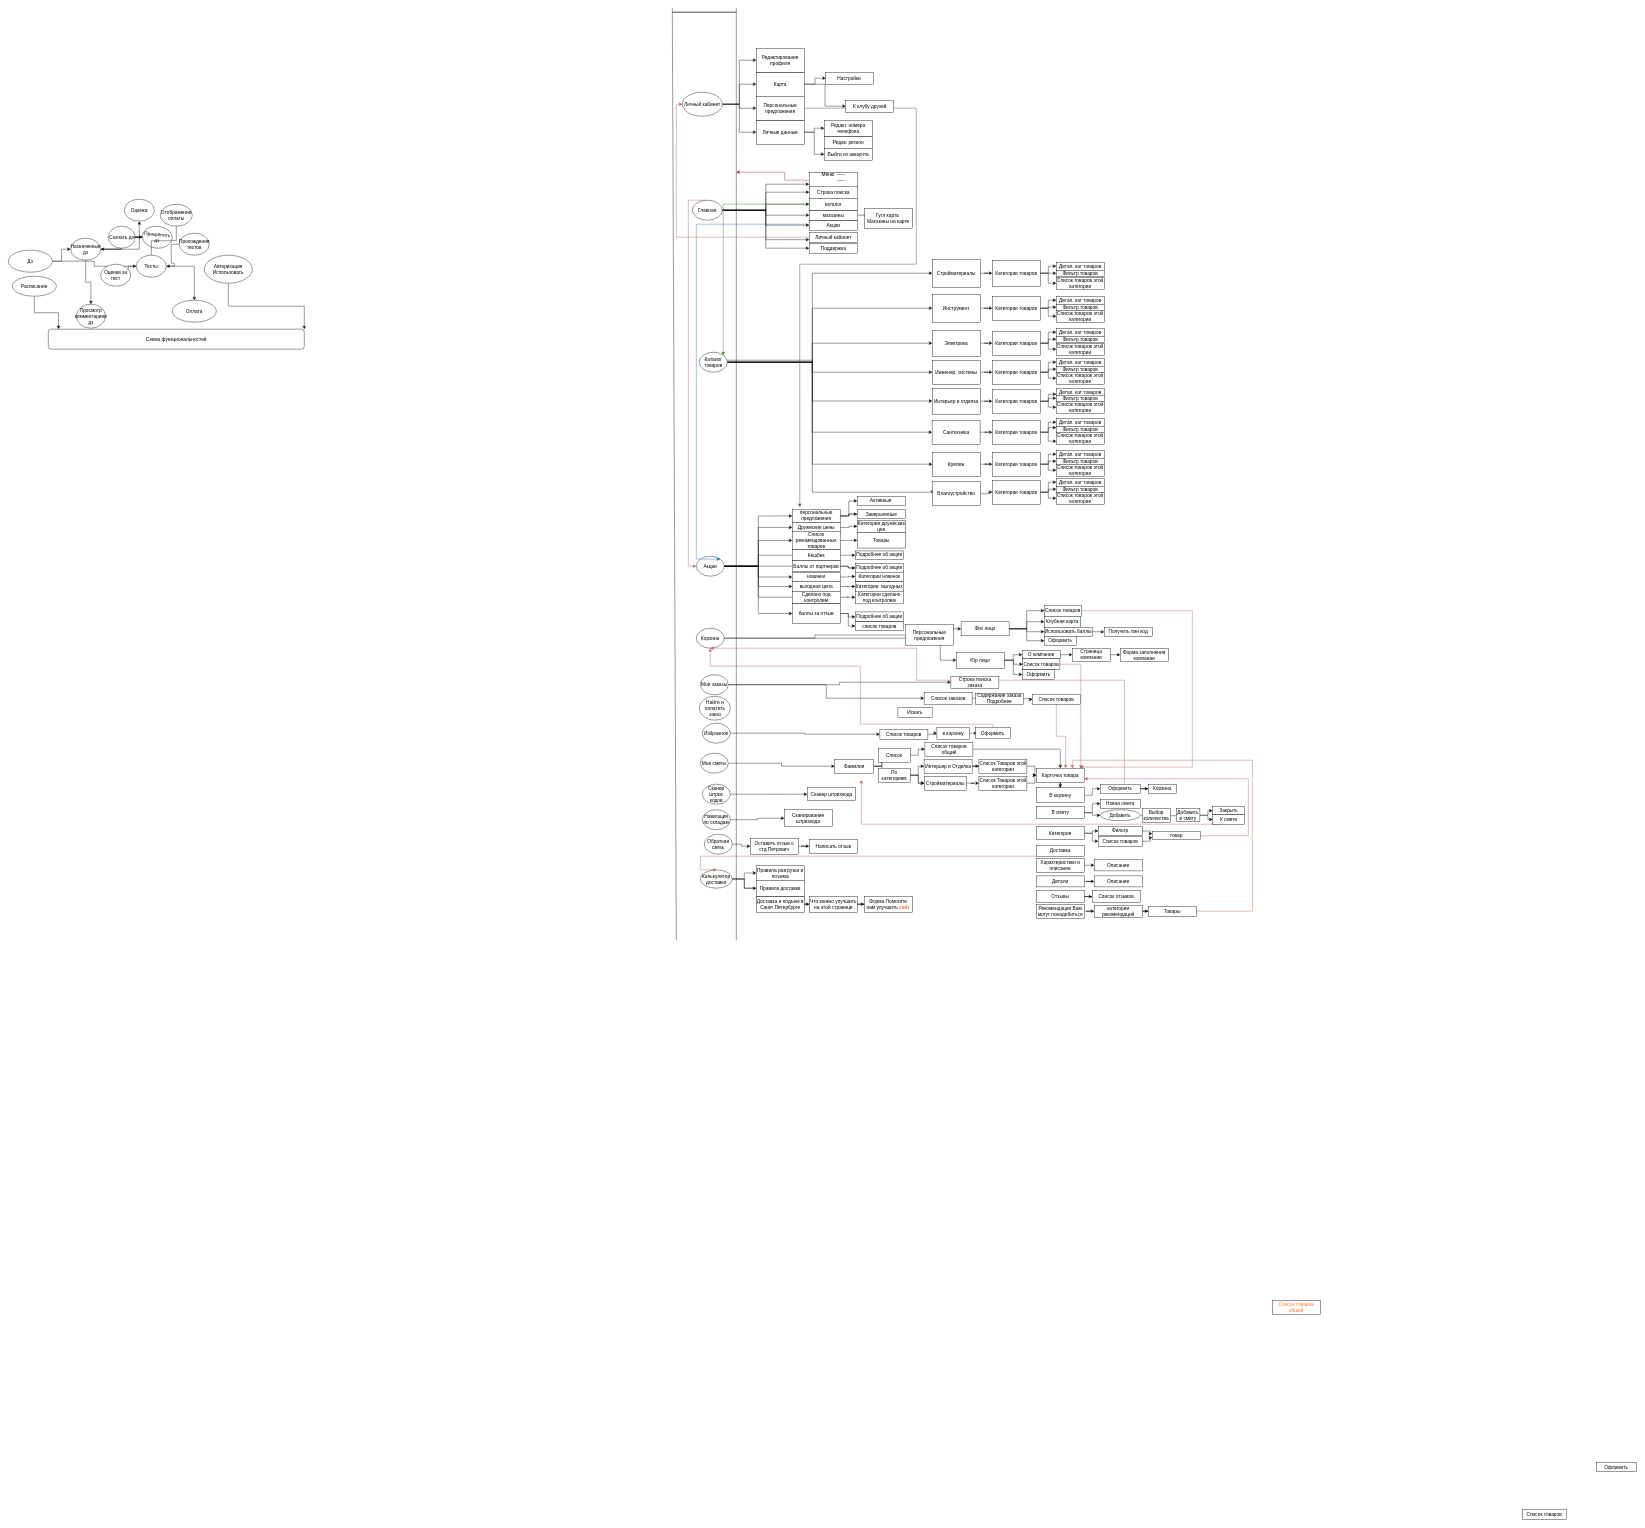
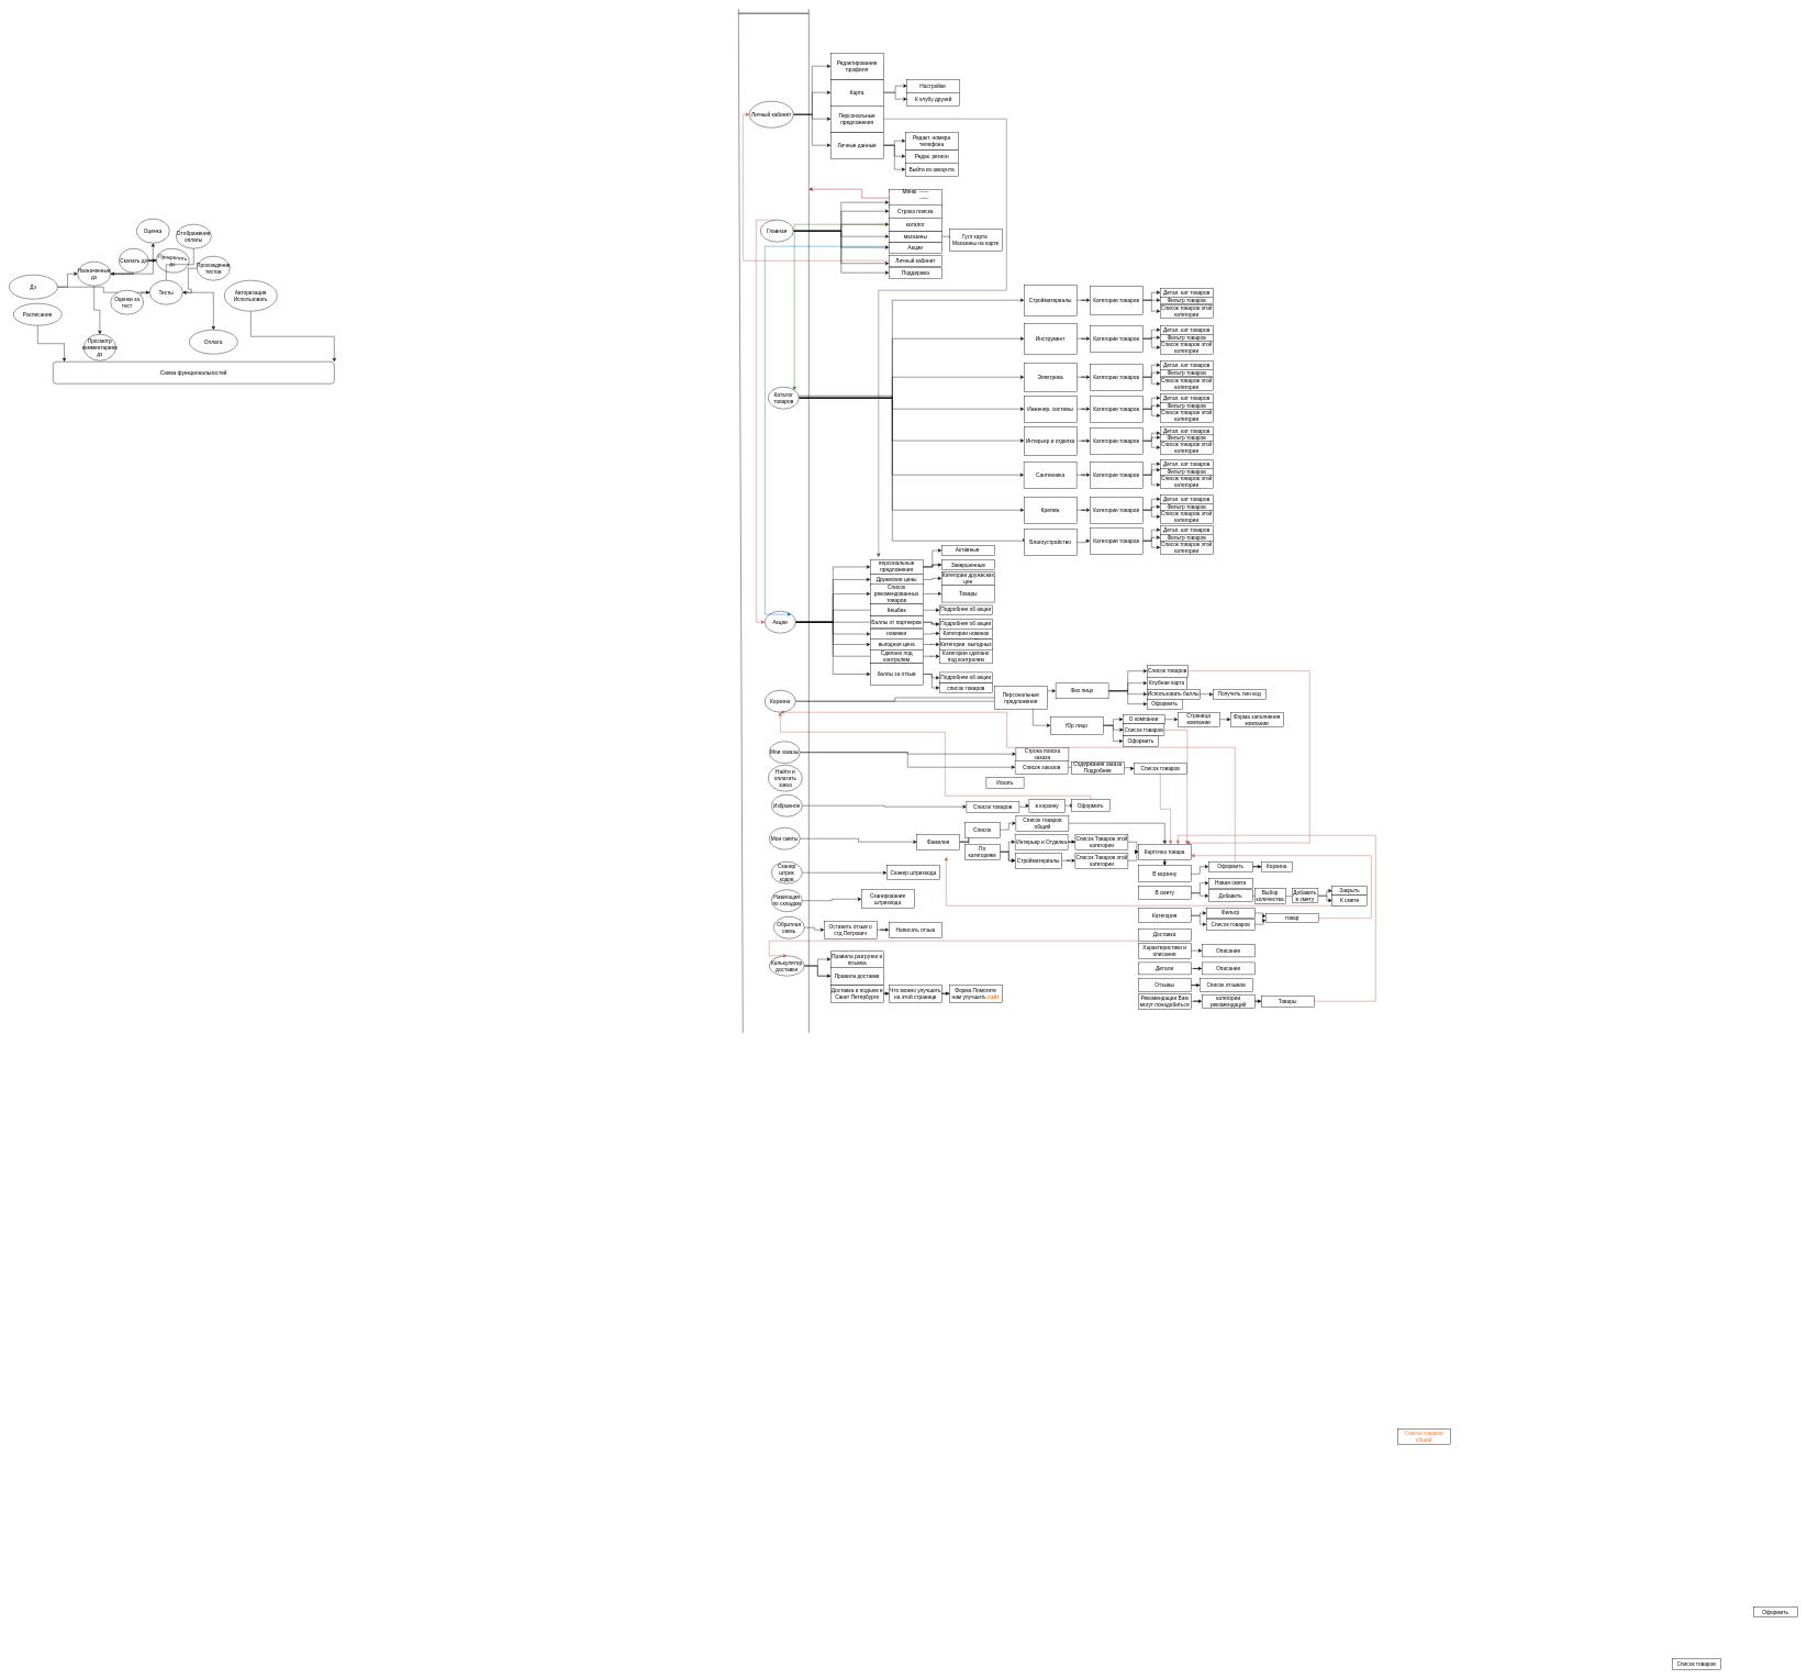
- <mxCell id="337" value="К клубу друзей" style="rounded=0;whiteSpace=wrap;html=1;" vertex="1" parent="1"><mxGeometry x="2113.75" y="250" width="120" height="30" as="geometry" /></mxCell>
+ <mxCell id="337" value="К клубу друзей" style="rounded=0;whiteSpace=wrap;html=1;" vertex="1" parent="1"><mxGeometry x="2063.75" y="210" width="120" height="30" as="geometry" /></mxCell>
+ <mxCell id="327" style="edgeStyle=orthogonalEdgeStyle;rounded=0;orthogonalLoop=1;jettySize=auto;html=1;entryX=0;entryY=0.5;entryDx=0;entryDy=0;" edge="1" parent="1" source="330" target="338"><mxGeometry relative="1" as="geometry" /></mxCell>
- <mxCell id="154" value="Строка поиска заказа" style="whiteSpace=wrap;html=1;" parent="1" vertex="1"><mxGeometry x="2376.5" y="1690" width="120" height="30" as="geometry" /></mxCell>
+ <mxCell id="154" value="Строка поиска заказа" style="whiteSpace=wrap;html=1;" parent="1" vertex="1"><mxGeometry x="2311.5" y="1700" width="120" height="30" as="geometry" /></mxCell>
- <mxCell id="124" value="Добавить" style="ellipse;whiteSpace=wrap;html=1;fontColor=#000000;" parent="1" vertex="1"><mxGeometry x="2750" y="2023.75" width="100" height="27.5" as="geometry" /></mxCell>
+ <mxCell id="124" value="Добавить" style="whiteSpace=wrap;html=1;fontColor=#000000;" parent="1" vertex="1"><mxGeometry x="2750" y="2023.75" width="100" height="27.5" as="geometry" /></mxCell>
